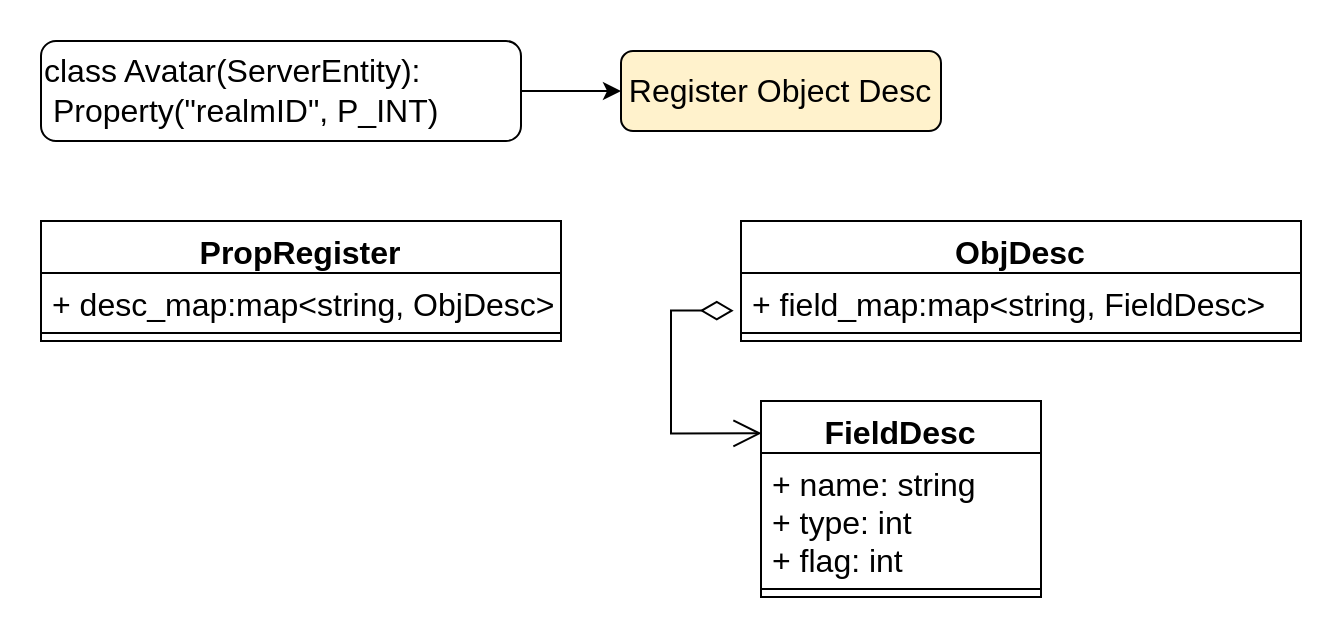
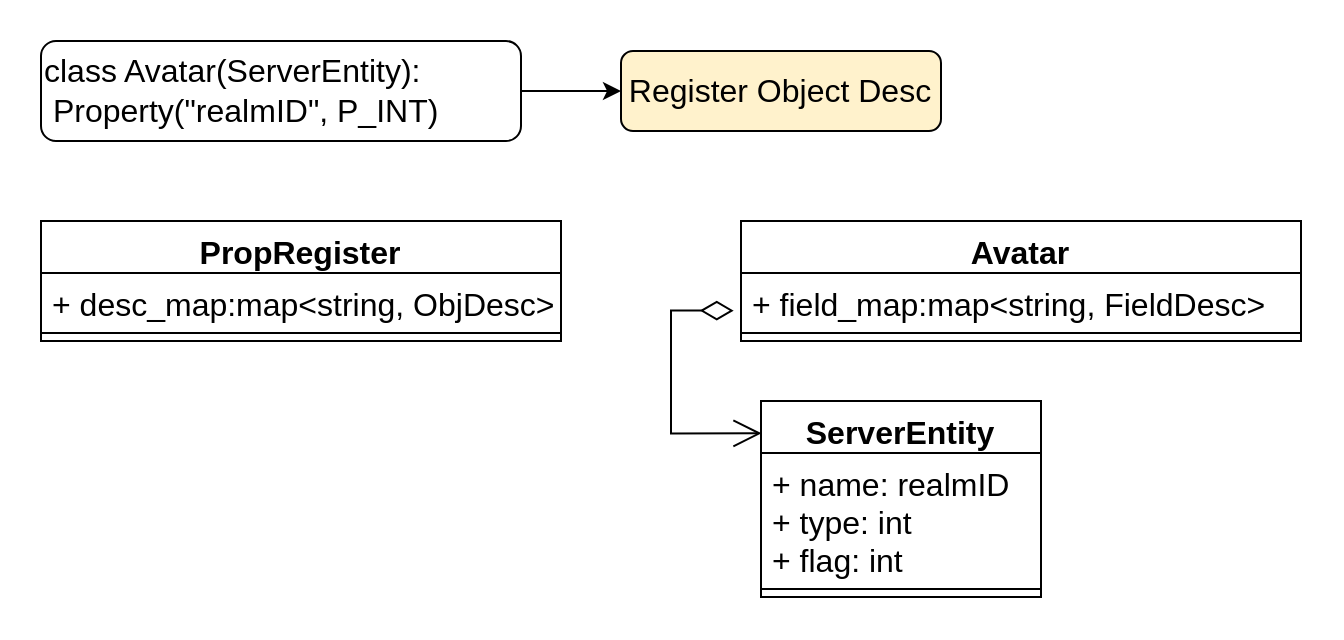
- <mxCell id="8" value="ObjDesc" style="swimlane;fontStyle=1;align=center;verticalAlign=top;childLayout=stackLayout;horizontal=1;startSize=26;horizontalStack=0;resizeParent=1;resizeParentMax=0;resizeLast=0;collapsible=1;marginBottom=0;fontSize=16;" vertex="1" parent="1"><mxGeometry x="370" y="110" width="280" height="60" as="geometry" /></mxCell>
+ <mxCell id="8" value="Avatar" style="swimlane;fontStyle=1;align=center;verticalAlign=top;childLayout=stackLayout;horizontal=1;startSize=26;horizontalStack=0;resizeParent=1;resizeParentMax=0;resizeLast=0;collapsible=1;marginBottom=0;fontSize=16;" vertex="1" parent="1"><mxGeometry x="370" y="110" width="280" height="60" as="geometry" /></mxCell>
- <mxCell id="11" value="FieldDesc" style="swimlane;fontStyle=1;align=center;verticalAlign=top;childLayout=stackLayout;horizontal=1;startSize=26;horizontalStack=0;resizeParent=1;resizeParentMax=0;resizeLast=0;collapsible=1;marginBottom=0;fontSize=16;" vertex="1" parent="1"><mxGeometry x="380" y="200" width="140" height="98" as="geometry" /></mxCell>
+ <mxCell id="11" value="ServerEntity" style="swimlane;fontStyle=1;align=center;verticalAlign=top;childLayout=stackLayout;horizontal=1;startSize=26;horizontalStack=0;resizeParent=1;resizeParentMax=0;resizeLast=0;collapsible=1;marginBottom=0;fontSize=16;" vertex="1" parent="1"><mxGeometry x="380" y="200" width="140" height="98" as="geometry" /></mxCell>
- <mxCell id="12" value="+ name: string&#10;+ type: int&#10;+ flag: int &#10;&#10;" style="text;strokeColor=none;fillColor=none;align=left;verticalAlign=top;spacingLeft=4;spacingRight=4;overflow=hidden;rotatable=0;points=[[0,0.5],[1,0.5]];portConstraint=eastwest;fontSize=16;" vertex="1" parent="11"><mxGeometry y="26" width="140" height="64" as="geometry" /></mxCell>
+ <mxCell id="12" value="+ name: realmID&#10;+ type: int&#10;+ flag: int &#10;&#10;" style="text;strokeColor=none;fillColor=none;align=left;verticalAlign=top;spacingLeft=4;spacingRight=4;overflow=hidden;rotatable=0;points=[[0,0.5],[1,0.5]];portConstraint=eastwest;fontSize=16;" vertex="1" parent="11"><mxGeometry y="26" width="140" height="64" as="geometry" /></mxCell>
